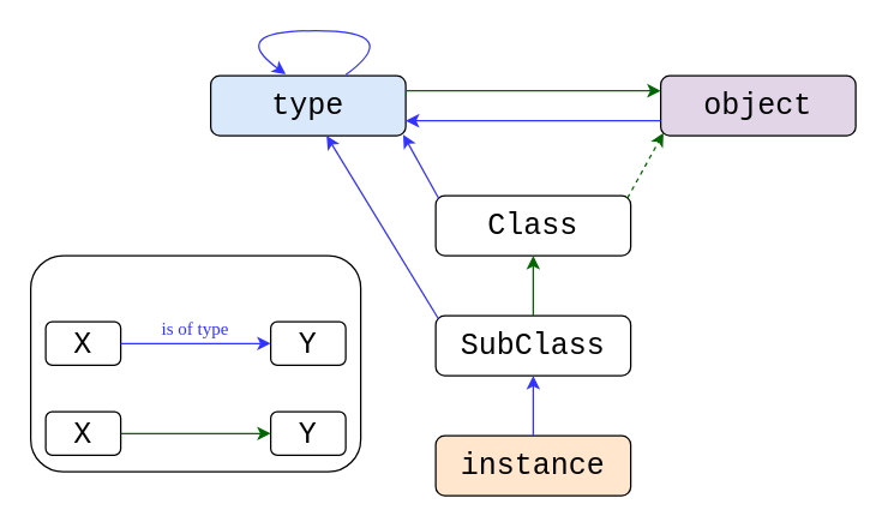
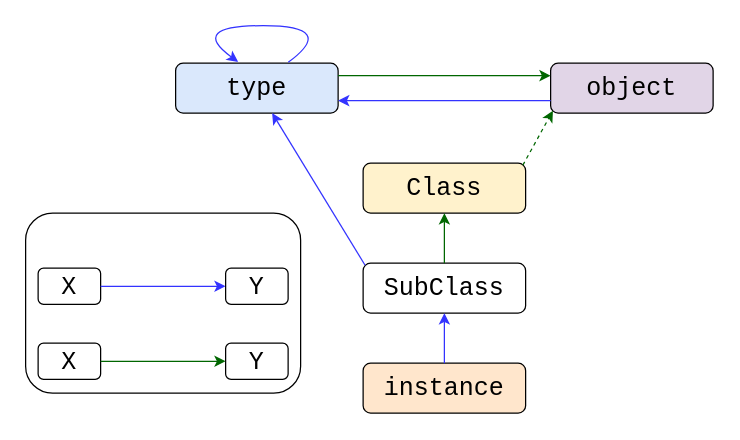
- <mxCell id="8" value="" style="endArrow=classic;html=1;fontFamily=Courier New;fontSize=20;exitX=0.015;exitY=0.043;exitDx=0;exitDy=0;strokeColor=#3333FF;exitPerimeter=0;entryX=0.987;entryY=0.981;entryDx=0;entryDy=0;entryPerimeter=0;" parent="1" source="3" target="2" edge="1"><mxGeometry width="50" height="50" relative="1" as="geometry"><mxPoint x="301.56" y="221.68" as="sourcePoint" /><mxPoint x="227.219" y="100" as="targetPoint" /></mxGeometry></mxCell>
- <mxCell id="3" value="&lt;font face=&quot;Courier New&quot;&gt;&lt;span style=&quot;font-size: 20px;&quot;&gt;Class&lt;/span&gt;&lt;/font&gt;" style="rounded=1;whiteSpace=wrap;html=1;" parent="1" vertex="1"><mxGeometry x="290" y="130" width="130" height="40" as="geometry" /></mxCell>
+ <mxCell id="3" value="&lt;font face=&quot;Courier New&quot;&gt;&lt;span style=&quot;font-size: 20px;&quot;&gt;Class&lt;/span&gt;&lt;/font&gt;" style="rounded=1;whiteSpace=wrap;html=1;fillColor=#fff2cc;" parent="1" vertex="1"><mxGeometry x="290" y="130" width="130" height="40" as="geometry" /></mxCell>
- <mxCell id="23" value="&lt;font style=&quot;font-size: 12px;&quot; color=&quot;#3333ff&quot;&gt;is of type&lt;/font&gt;" style="text;html=1;strokeColor=none;fillColor=none;align=center;verticalAlign=middle;whiteSpace=wrap;rounded=0;fontFamily=Verdana;fontSize=20;" parent="15" vertex="1"><mxGeometry x="60" y="30" width="100" height="30" as="geometry" /></mxCell>
